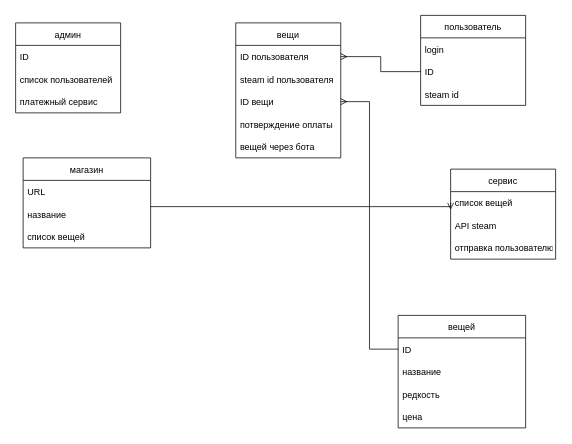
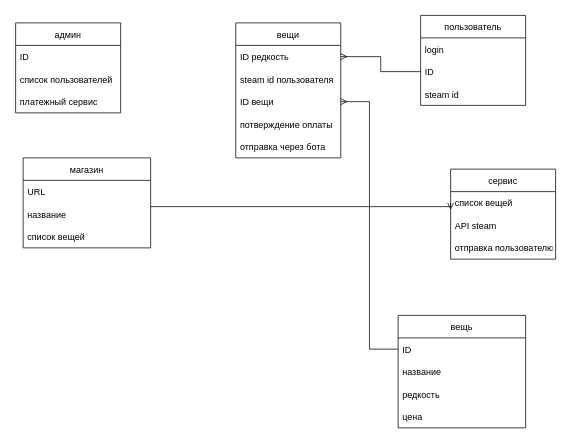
- <mxCell id="11" value="ID пользователя" style="text;strokeColor=none;fillColor=none;align=left;verticalAlign=middle;spacingLeft=4;spacingRight=4;overflow=hidden;points=[[0,0.5],[1,0.5]];portConstraint=eastwest;rotatable=0;" parent="10" vertex="1"><mxGeometry y="30" width="140" height="30" as="geometry" /></mxCell>
+ <mxCell id="11" value="ID редкость" style="text;strokeColor=none;fillColor=none;align=left;verticalAlign=middle;spacingLeft=4;spacingRight=4;overflow=hidden;points=[[0,0.5],[1,0.5]];portConstraint=eastwest;rotatable=0;" parent="10" vertex="1"><mxGeometry y="30" width="140" height="30" as="geometry" /></mxCell>
- <mxCell id="15" value="вещей через бота" style="text;strokeColor=none;fillColor=none;align=left;verticalAlign=middle;spacingLeft=4;spacingRight=4;overflow=hidden;points=[[0,0.5],[1,0.5]];portConstraint=eastwest;rotatable=0;" parent="10" vertex="1"><mxGeometry y="150" width="140" height="30" as="geometry" /></mxCell>
+ <mxCell id="15" value="отправка через бота" style="text;strokeColor=none;fillColor=none;align=left;verticalAlign=middle;spacingLeft=4;spacingRight=4;overflow=hidden;points=[[0,0.5],[1,0.5]];portConstraint=eastwest;rotatable=0;" parent="10" vertex="1"><mxGeometry y="150" width="140" height="30" as="geometry" /></mxCell>
- <mxCell id="20" value="вещей" style="swimlane;fontStyle=0;childLayout=stackLayout;horizontal=1;startSize=30;horizontalStack=0;resizeParent=1;resizeParentMax=0;resizeLast=0;collapsible=1;marginBottom=0;" parent="1" vertex="1"><mxGeometry x="530" y="420" width="170" height="150" as="geometry" /></mxCell>
+ <mxCell id="20" value="вещь" style="swimlane;fontStyle=0;childLayout=stackLayout;horizontal=1;startSize=30;horizontalStack=0;resizeParent=1;resizeParentMax=0;resizeLast=0;collapsible=1;marginBottom=0;" parent="1" vertex="1"><mxGeometry x="530" y="420" width="170" height="150" as="geometry" /></mxCell>
